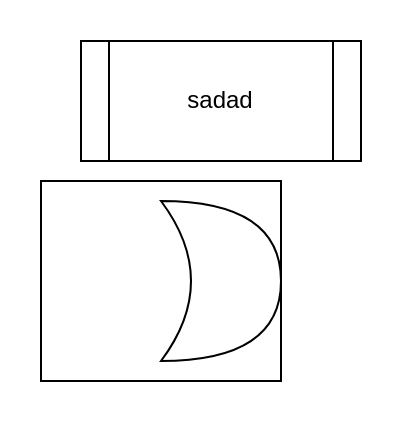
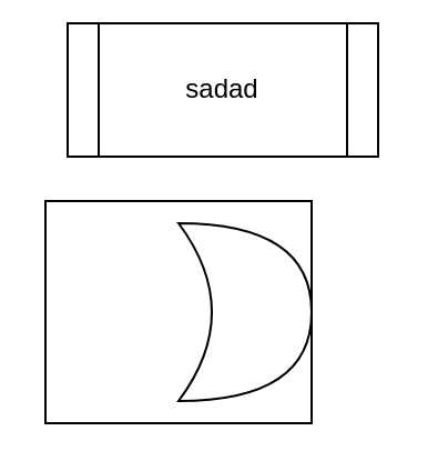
- <mxCell id="2" value="sadad" style="shape=process;whiteSpace=wrap;html=1;backgroundOutline=1;gradientColor=none;" parent="1" vertex="1"><mxGeometry x="40" y="20" width="140" height="60" as="geometry" /></mxCell>
+ <mxCell id="2" value="sadad" style="shape=process;whiteSpace=wrap;html=1;backgroundOutline=1;gradientColor=none;" parent="1" vertex="1"><mxGeometry x="30" y="10" width="140" height="60" as="geometry" /></mxCell>
